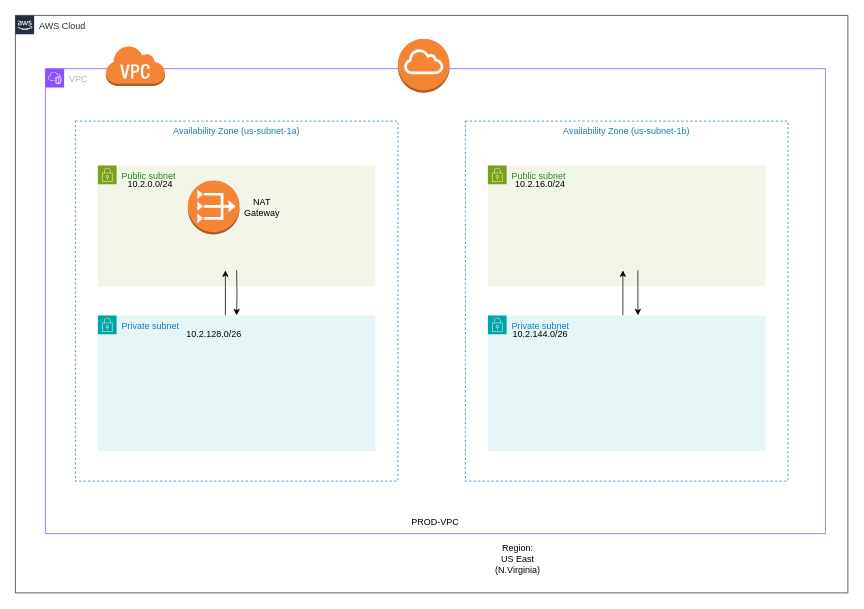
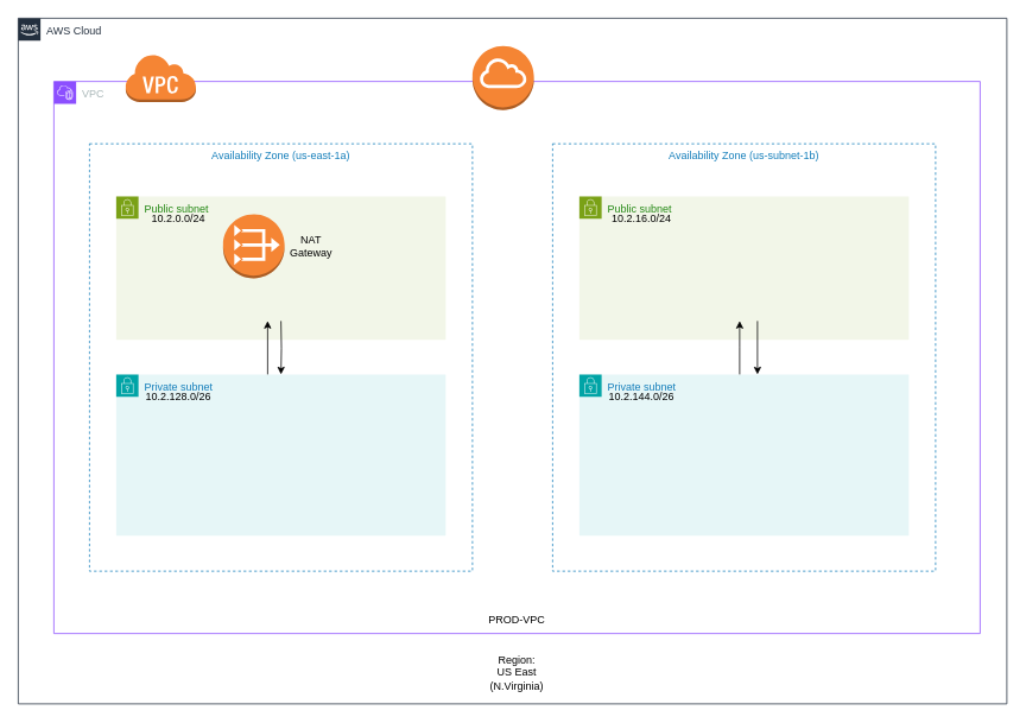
- <mxCell id="6" value="Availability Zone (us-subnet-1a)" style="fillColor=none;strokeColor=#147EBA;dashed=1;verticalAlign=top;fontStyle=0;fontColor=#147EBA;whiteSpace=wrap;html=1;" vertex="1" parent="4"><mxGeometry x="40" y="70" width="430" height="480" as="geometry" /></mxCell>
+ <mxCell id="6" value="Availability Zone (us-east-1a)" style="fillColor=none;strokeColor=#147EBA;dashed=1;verticalAlign=top;fontStyle=0;fontColor=#147EBA;whiteSpace=wrap;html=1;" vertex="1" parent="4"><mxGeometry x="40" y="70" width="430" height="480" as="geometry" /></mxCell>
- <mxCell id="21" value="10.2.128.0/26" style="text;strokeColor=none;align=center;fillColor=none;html=1;verticalAlign=middle;whiteSpace=wrap;rounded=0;" vertex="1" parent="4"><mxGeometry x="195" y="339" width="60" height="30" as="geometry" /></mxCell>
+ <mxCell id="21" value="10.2.128.0/26" style="text;strokeColor=none;align=center;fillColor=none;html=1;verticalAlign=middle;whiteSpace=wrap;rounded=0;" vertex="1" parent="4"><mxGeometry x="110" y="339" width="60" height="30" as="geometry" /></mxCell>
- <mxCell id="3" value="Region:&lt;br&gt;US East (N.Virginia)" style="text;strokeColor=none;align=center;fillColor=none;html=1;verticalAlign=middle;whiteSpace=wrap;rounded=0;" vertex="1" parent="2"><mxGeometry x="620" y="700" width="100" height="50" as="geometry" /></mxCell>
+ <mxCell id="3" value="Region:&lt;br&gt;US East (N.Virginia)" style="text;strokeColor=none;align=center;fillColor=none;html=1;verticalAlign=middle;whiteSpace=wrap;rounded=0;" vertex="1" parent="2"><mxGeometry x="510" y="710" width="100" height="50" as="geometry" /></mxCell>
